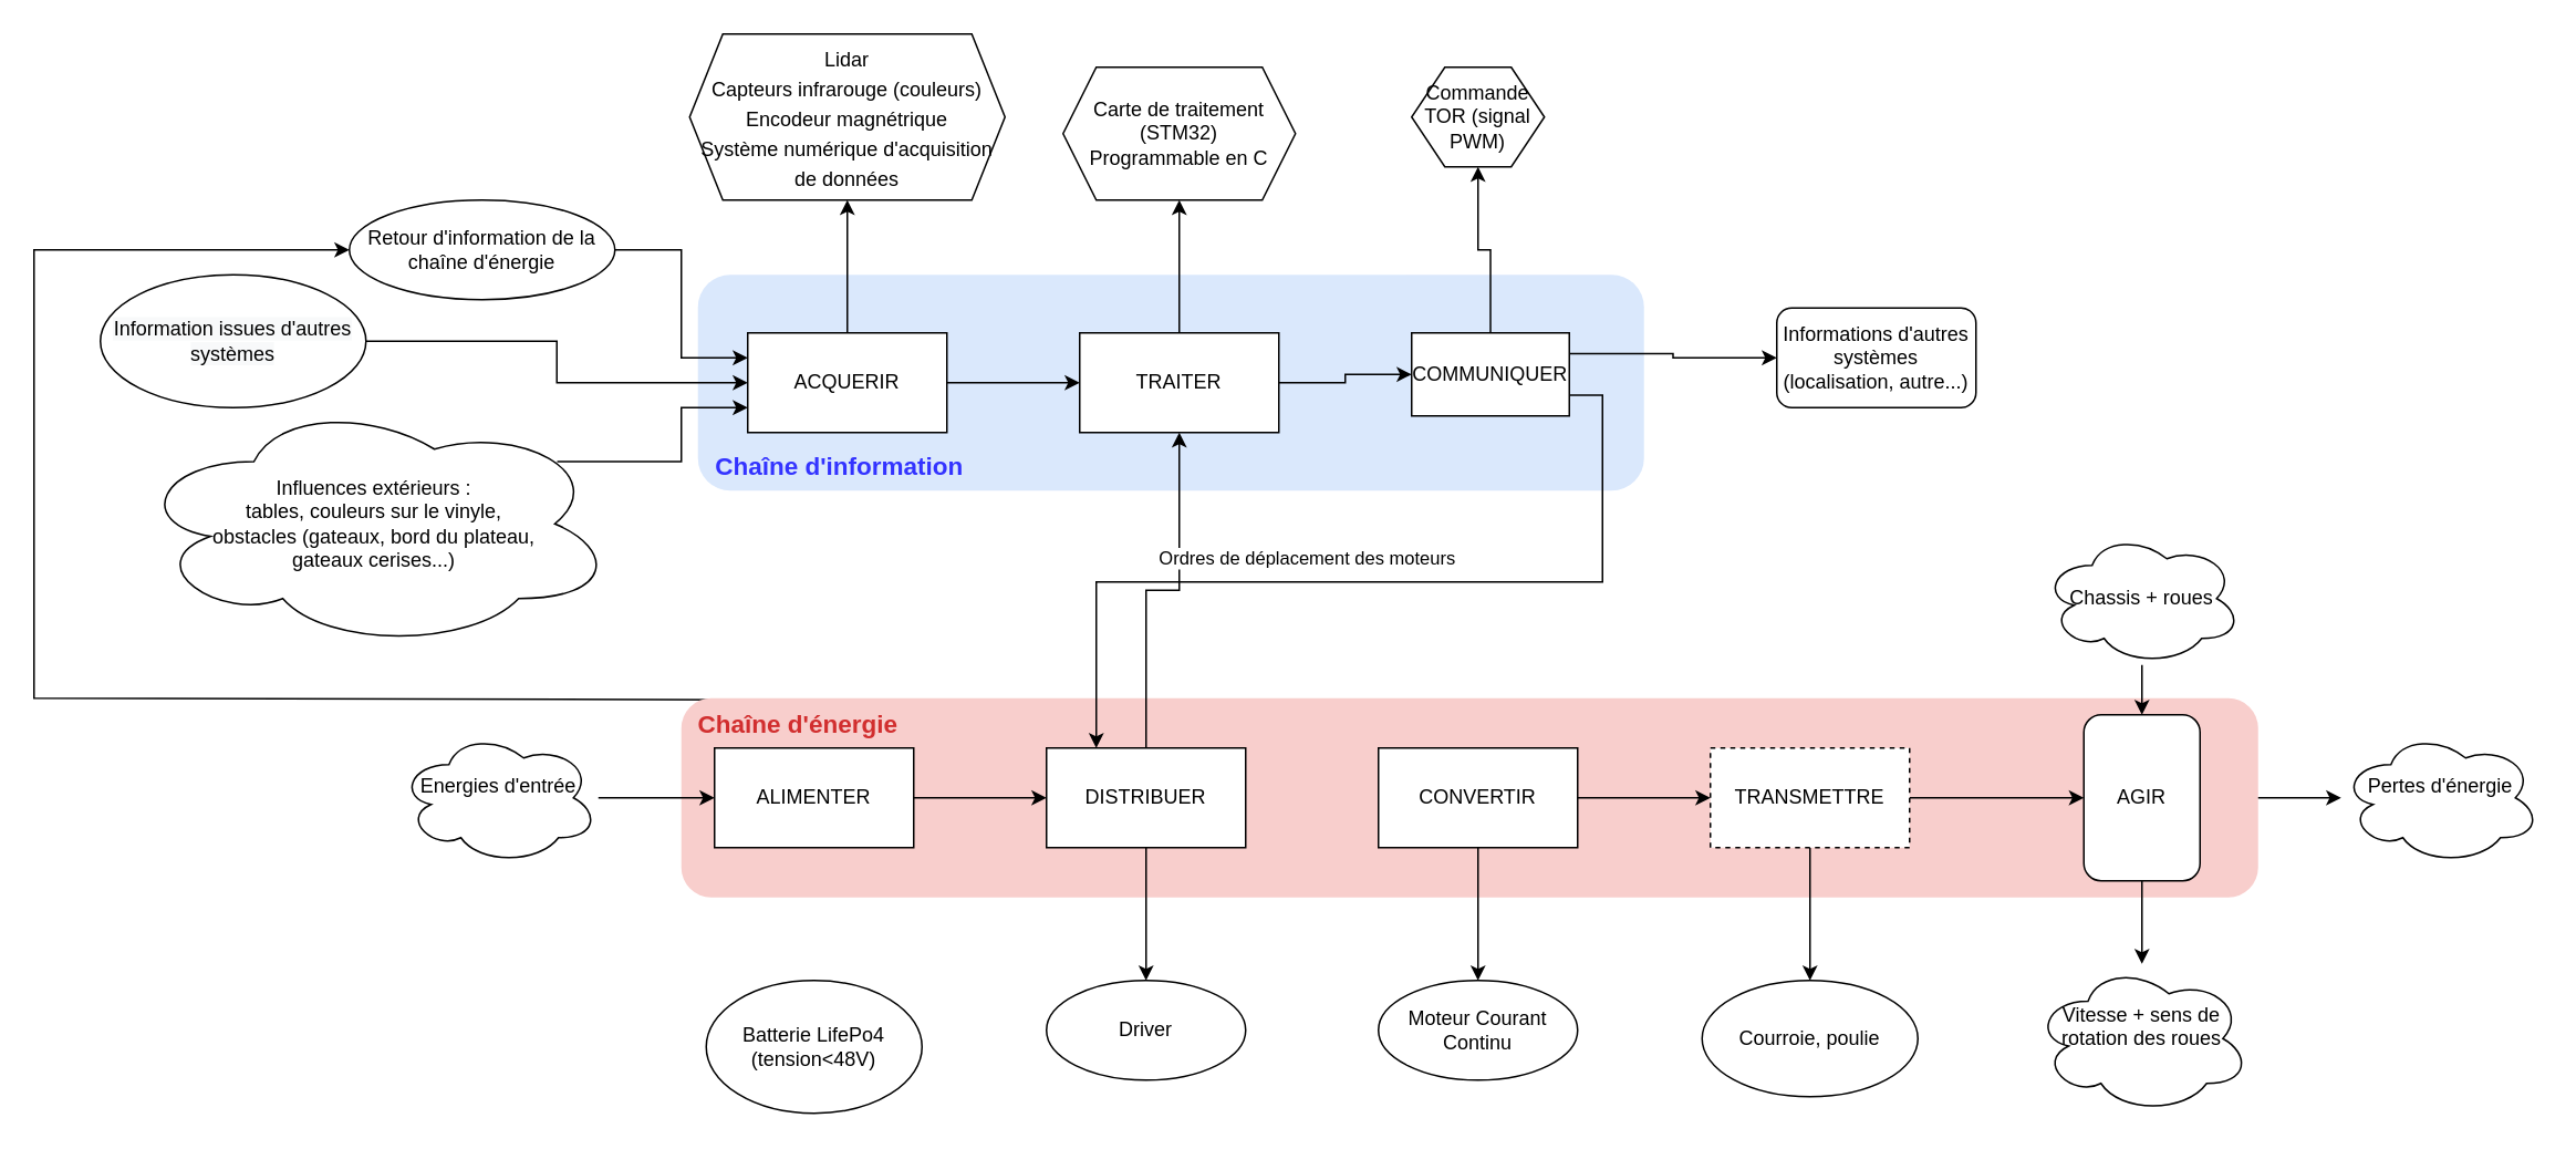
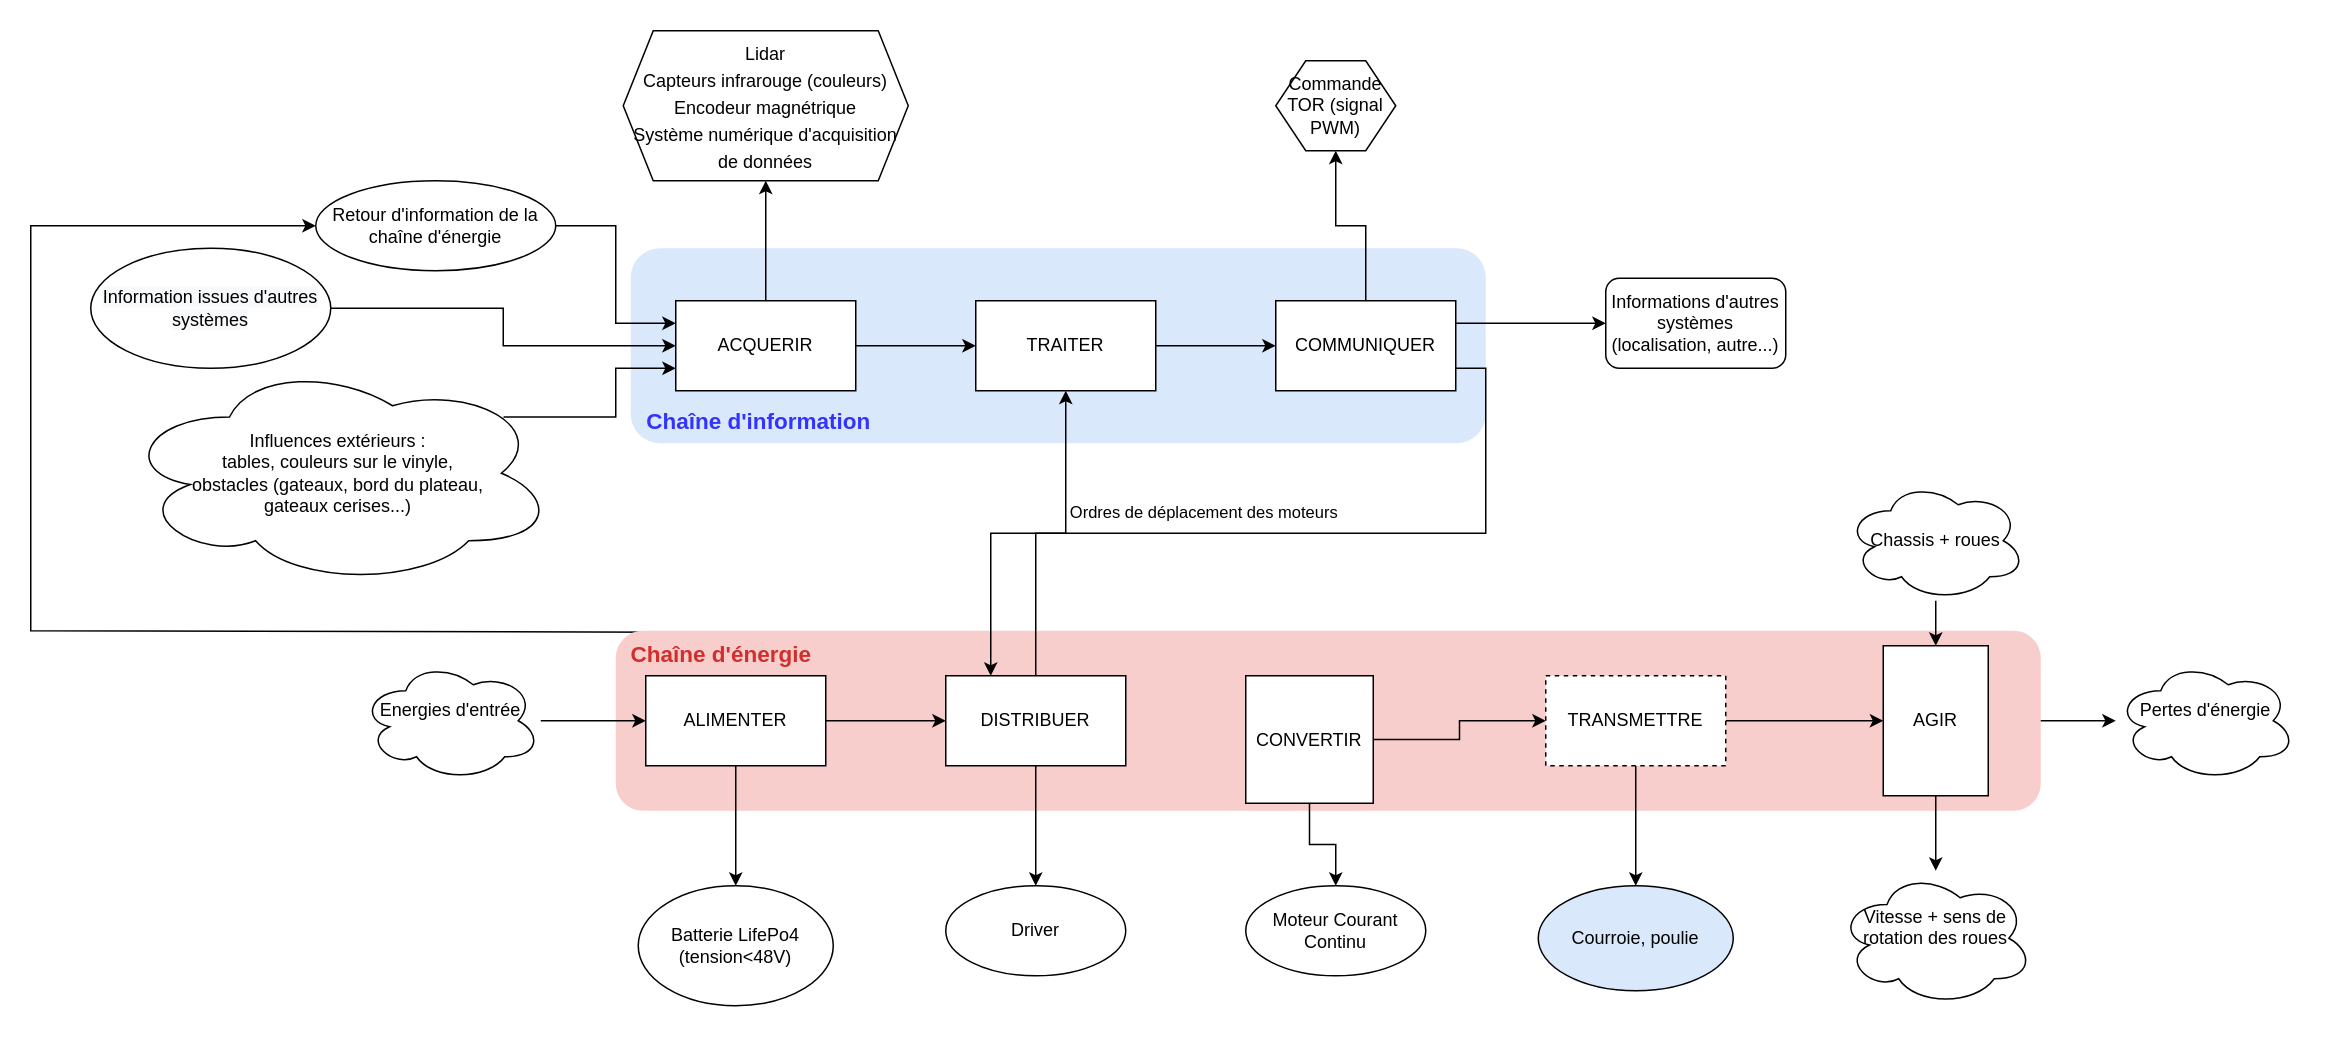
- <mxCell id="50" value="Carte de traitement&lt;br&gt;(STM32)&lt;br&gt;Programmable en C" style="shape=hexagon;perimeter=hexagonPerimeter2;whiteSpace=wrap;html=1;fixedSize=1;rounded=0;" parent="1" vertex="1"><mxGeometry x="640" y="40" width="140" height="80" as="geometry" /></mxCell>
- <mxCell id="17" value="" style="edgeStyle=orthogonalEdgeStyle;rounded=0;orthogonalLoop=1;jettySize=auto;html=1;fontSize=12;fontColor=#000000;" parent="1" source="18" target="50" edge="1"><mxGeometry relative="1" as="geometry" /></mxCell>
- <mxCell id="26" value="COMMUNIQUER" style="whiteSpace=wrap;html=1;rounded=0;" parent="1" vertex="1"><mxGeometry x="850" y="200" width="95" height="50" as="geometry" /></mxCell>
+ <mxCell id="26" value="COMMUNIQUER" style="whiteSpace=wrap;html=1;rounded=0;" parent="1" vertex="1"><mxGeometry x="850" y="200" width="120" height="60" as="geometry" /></mxCell>
- <mxCell id="21" value="CONVERTIR" style="whiteSpace=wrap;html=1;rounded=0;" parent="1" vertex="1"><mxGeometry x="830" y="450" width="120" height="60" as="geometry" /></mxCell>
+ <mxCell id="21" value="CONVERTIR" style="whiteSpace=wrap;html=1;rounded=0;" parent="1" vertex="1"><mxGeometry x="830" y="450" width="85" height="85" as="geometry" /></mxCell>
- <mxCell id="32" value="AGIR" style="whiteSpace=wrap;html=1;rounded=1;" parent="1" vertex="1"><mxGeometry x="1255" y="430" width="70" height="100" as="geometry" /></mxCell>
+ <mxCell id="32" value="AGIR" style="whiteSpace=wrap;html=1;rounded=0;" parent="1" vertex="1"><mxGeometry x="1255" y="430" width="70" height="100" as="geometry" /></mxCell>
+ <mxCell id="6" value="" style="edgeStyle=orthogonalEdgeStyle;rounded=0;orthogonalLoop=1;jettySize=auto;html=1;fontSize=14;fontColor=#3333FF;" parent="1" source="7" target="48" edge="1"><mxGeometry relative="1" as="geometry" /></mxCell>
- <mxCell id="49" value="&lt;div&gt;Courroie, poulie&lt;/div&gt;" style="ellipse;whiteSpace=wrap;html=1;rounded=0;" parent="1" vertex="1"><mxGeometry x="1025" y="590" width="130" height="70" as="geometry" /></mxCell>
+ <mxCell id="49" value="&lt;div&gt;Courroie, poulie&lt;/div&gt;" style="ellipse;whiteSpace=wrap;html=1;rounded=0;fillColor=#dae8fc;" parent="1" vertex="1"><mxGeometry x="1025" y="590" width="130" height="70" as="geometry" /></mxCell>
